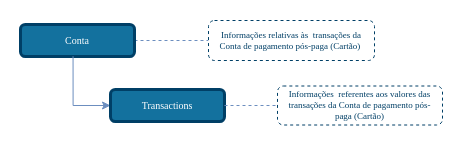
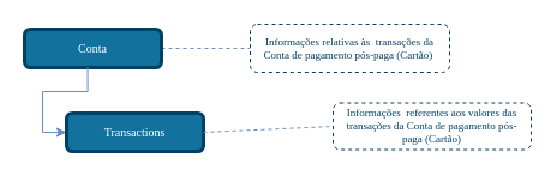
- <mxCell id="6" value="Transactions" style="rounded=1;whiteSpace=wrap;html=1;comic=0;shadow=0;backgroundOutline=0;snapToPoint=0;fixDash=0;strokeWidth=3;fontFamily=Verdana;fontStyle=0;labelBackgroundColor=none;labelBorderColor=none;fontSize=10;fillColor=#13719E;strokeColor=#003F66;fontColor=#ffffff;" parent="1" vertex="1"><mxGeometry x="110" y="89" width="114" height="32" as="geometry" /></mxCell>
+ <mxCell id="6" value="Transactions" style="rounded=1;whiteSpace=wrap;html=1;comic=0;shadow=0;backgroundOutline=0;snapToPoint=0;fixDash=0;strokeWidth=3;fontFamily=Verdana;fontStyle=0;labelBackgroundColor=none;labelBorderColor=none;fontSize=10;fillColor=#13719E;strokeColor=#003F66;fontColor=#ffffff;" parent="1" vertex="1"><mxGeometry x="55" y="94" width="114" height="32" as="geometry" /></mxCell>
